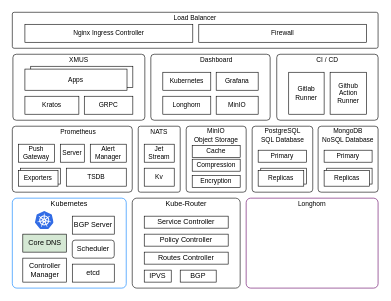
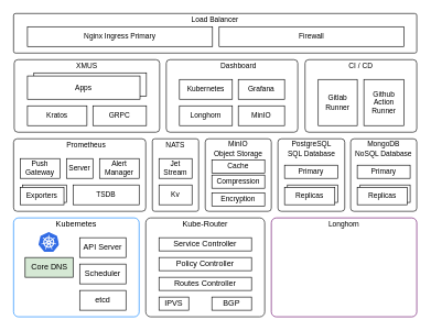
- <mxCell id="68" value="Nginx Ingress Controller" style="rounded=0;whiteSpace=wrap;html=1;fontSize=11;strokeColor=#000000;" vertex="1" parent="1"><mxGeometry x="41" y="40" width="280" height="30" as="geometry" /></mxCell>
+ <mxCell id="68" value="Nginx Ingress Primary" style="rounded=0;whiteSpace=wrap;html=1;fontSize=11;strokeColor=#000000;" vertex="1" parent="1"><mxGeometry x="41" y="40" width="280" height="30" as="geometry" /></mxCell>
- <mxCell id="8" value="BGP Server" style="rounded=0;whiteSpace=wrap;html=1;strokeColor=#000000;" vertex="1" parent="1"><mxGeometry x="120" y="360" width="70" height="30" as="geometry" /></mxCell>
+ <mxCell id="8" value="API Server" style="rounded=0;whiteSpace=wrap;html=1;strokeColor=#000000;" vertex="1" parent="1"><mxGeometry x="120" y="360" width="70" height="30" as="geometry" /></mxCell>
- <mxCell id="9" value="Scheduler" style="whiteSpace=wrap;html=1;strokeColor=#000000;rounded=1;" vertex="1" parent="1"><mxGeometry x="120" y="400" width="70" height="30" as="geometry" /></mxCell>
+ <mxCell id="9" value="Scheduler" style="rounded=0;whiteSpace=wrap;html=1;strokeColor=#000000;" vertex="1" parent="1"><mxGeometry x="120" y="400" width="70" height="30" as="geometry" /></mxCell>
- <mxCell id="11" value="Controller&lt;br&gt;Manager" style="rounded=0;whiteSpace=wrap;html=1;strokeColor=#000000;" vertex="1" parent="1"><mxGeometry x="37.5" y="430" width="72.5" height="40" as="geometry" /></mxCell>
- <mxCell id="14" value="BGP" style="rounded=0;whiteSpace=wrap;html=1;strokeColor=#000000;" vertex="1" parent="1"><mxGeometry x="300" y="450" width="60" height="20" as="geometry" /></mxCell>
+ <mxCell id="14" value="BGP" style="rounded=0;whiteSpace=wrap;html=1;strokeColor=#000000;" vertex="1" parent="1"><mxGeometry x="320" y="450" width="60" height="20" as="geometry" /></mxCell>
